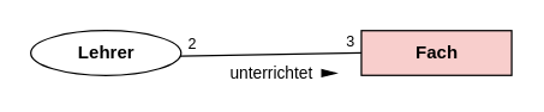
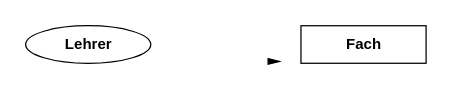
- <mxCell id="2" value="&lt;b&gt;Fach&lt;/b&gt;" style="html=1;fontStyle=0;fillColor=#f8cecc;" parent="1" vertex="1"><mxGeometry x="240" y="20" width="100" height="30" as="geometry" /></mxCell>
+ <mxCell id="2" value="&lt;b&gt;Fach&lt;/b&gt;" style="html=1;fontStyle=0" parent="1" vertex="1"><mxGeometry x="240" y="20" width="100" height="30" as="geometry" /></mxCell>
- <mxCell id="3" value="unterrichtet" style="endArrow=none;html=1;endFill=0;verticalAlign=top;labelBackgroundColor=none;" parent="1" source="6" target="2" edge="1"><mxGeometry relative="1" as="geometry"><mxPoint x="40" y="100" as="sourcePoint" /><mxPoint x="210" y="40" as="targetPoint" /></mxGeometry></mxCell>
- <mxCell id="4" value="2" style="resizable=0;html=1;align=left;verticalAlign=bottom;labelBackgroundColor=none;fontSize=10;spacingTop=-8;spacingLeft=0;" parent="3" connectable="0" vertex="1"><mxGeometry x="-1" relative="1" as="geometry"><mxPoint x="3" as="offset" /></mxGeometry></mxCell>
- <mxCell id="5" value="3" style="resizable=0;html=1;align=right;verticalAlign=bottom;labelBackgroundColor=none;fontSize=10;spacingLeft=0;spacing=2;spacingBottom=0;spacingRight=3;spacingTop=0;" parent="3" connectable="0" vertex="1"><mxGeometry x="1" relative="1" as="geometry"><mxPoint x="-1" as="offset" /></mxGeometry></mxCell>
